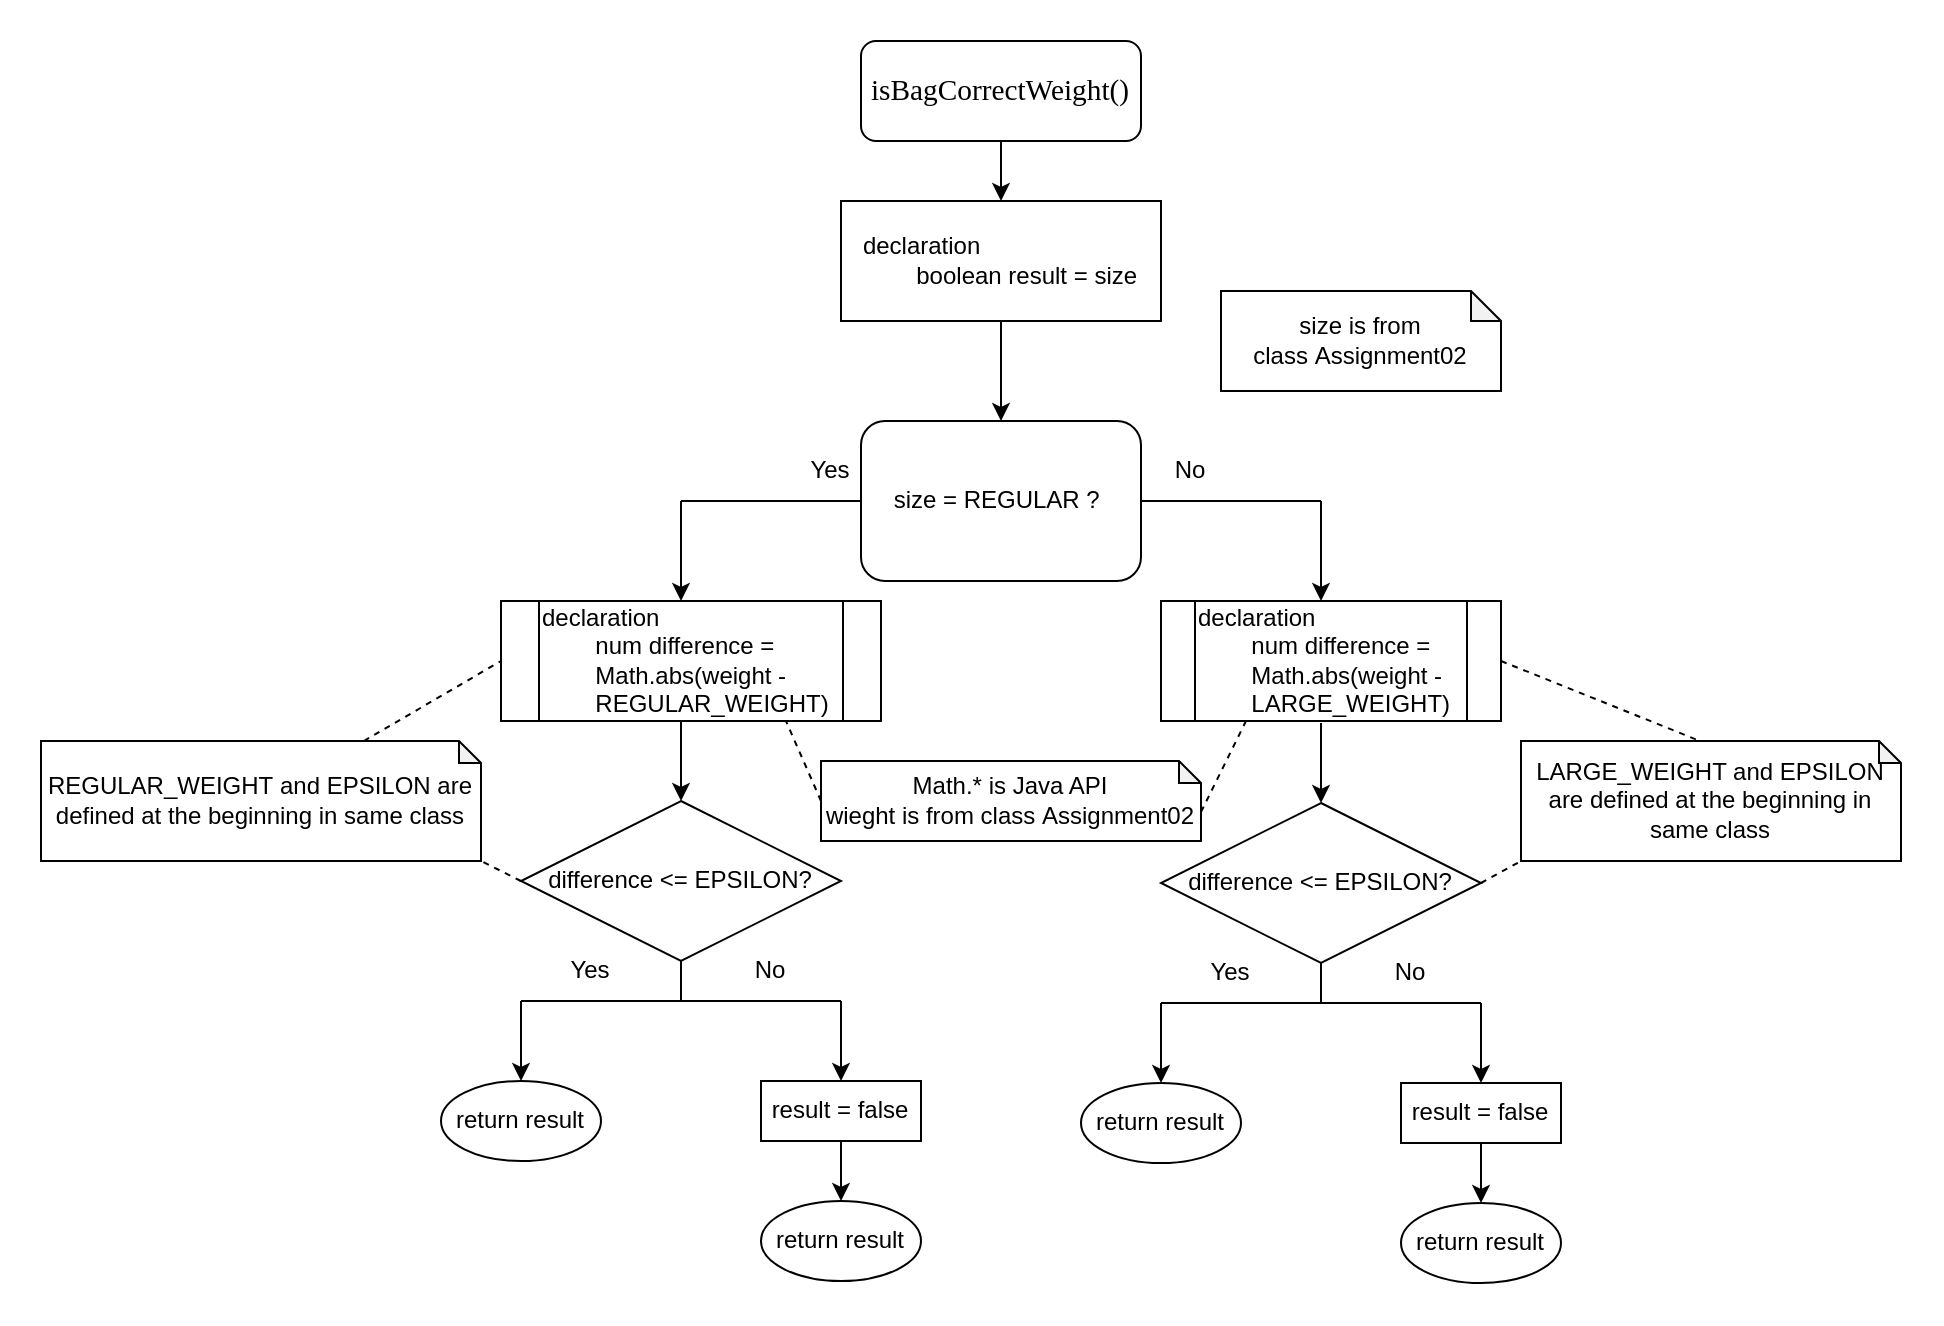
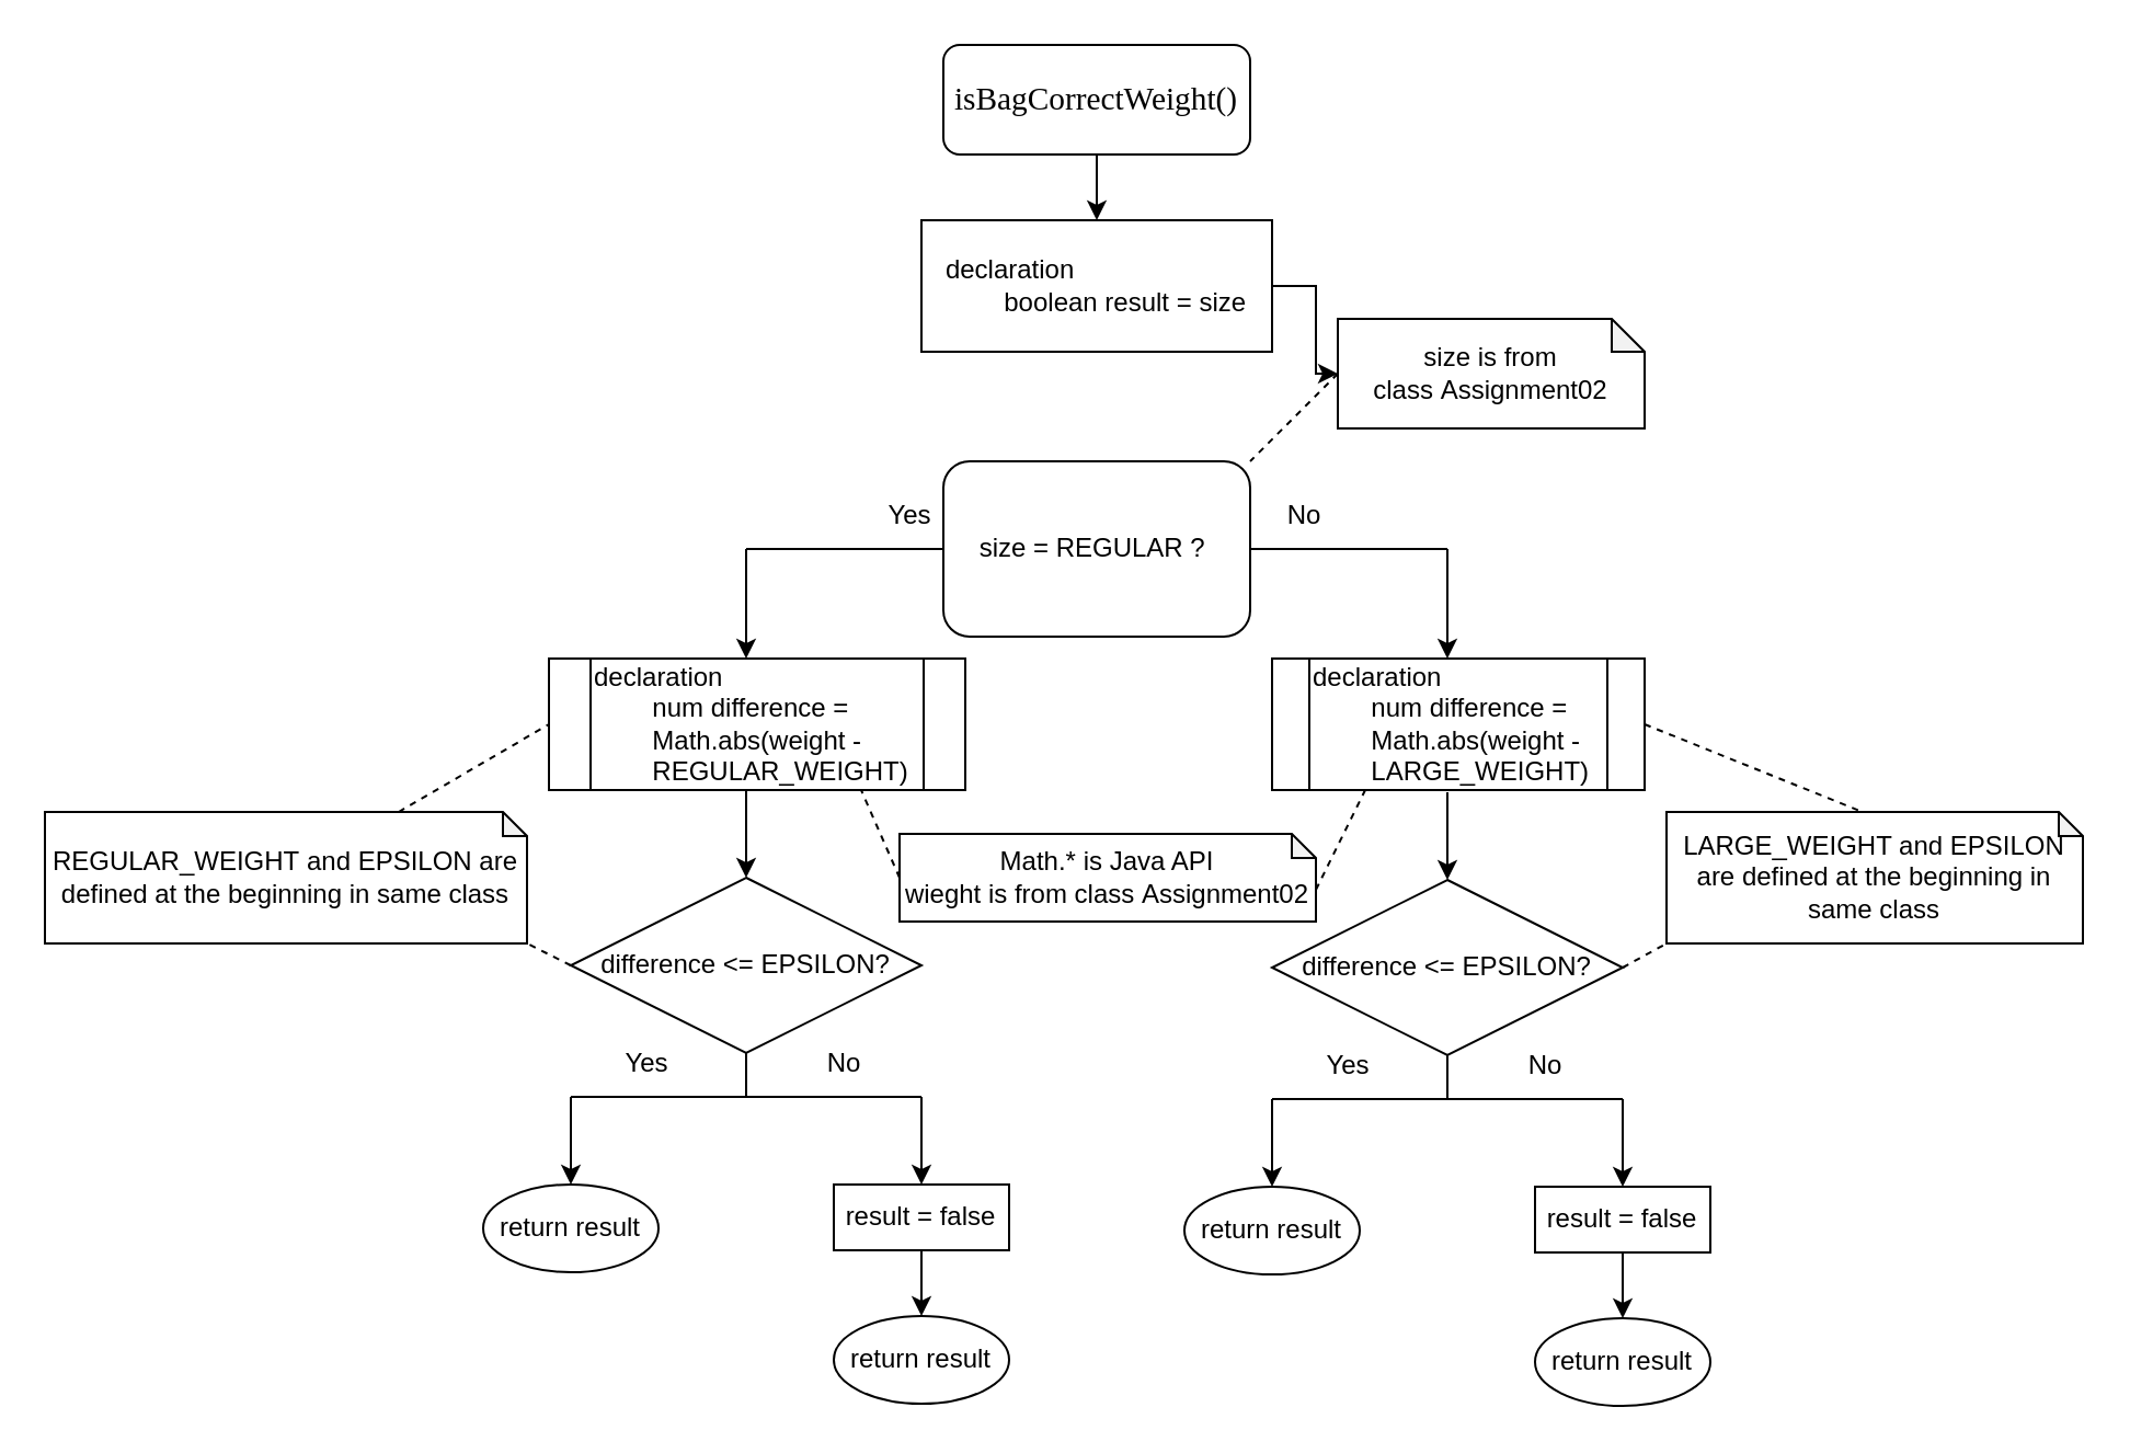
- <mxCell id="4" value="" style="edgeStyle=orthogonalEdgeStyle;rounded=0;orthogonalLoop=1;jettySize=auto;html=1;" parent="1" source="5" target="6" edge="1"><mxGeometry relative="1" as="geometry" /></mxCell>
+ <mxCell id="4" value="" style="edgeStyle=orthogonalEdgeStyle;rounded=0;orthogonalLoop=1;jettySize=auto;html=1;" parent="1" source="5" target="44" edge="1"><mxGeometry relative="1" as="geometry" /></mxCell>
+ <mxCell id="45" value="" style="endArrow=none;dashed=1;html=1;rounded=0;exitX=0;exitY=0.5;exitDx=0;exitDy=0;exitPerimeter=0;entryX=1;entryY=0;entryDx=0;entryDy=0;" edge="1" parent="1" source="44" target="6"><mxGeometry width="50" height="50" relative="1" as="geometry"><mxPoint x="180" y="310" as="sourcePoint" /><mxPoint x="230" y="260" as="targetPoint" /></mxGeometry></mxCell>
